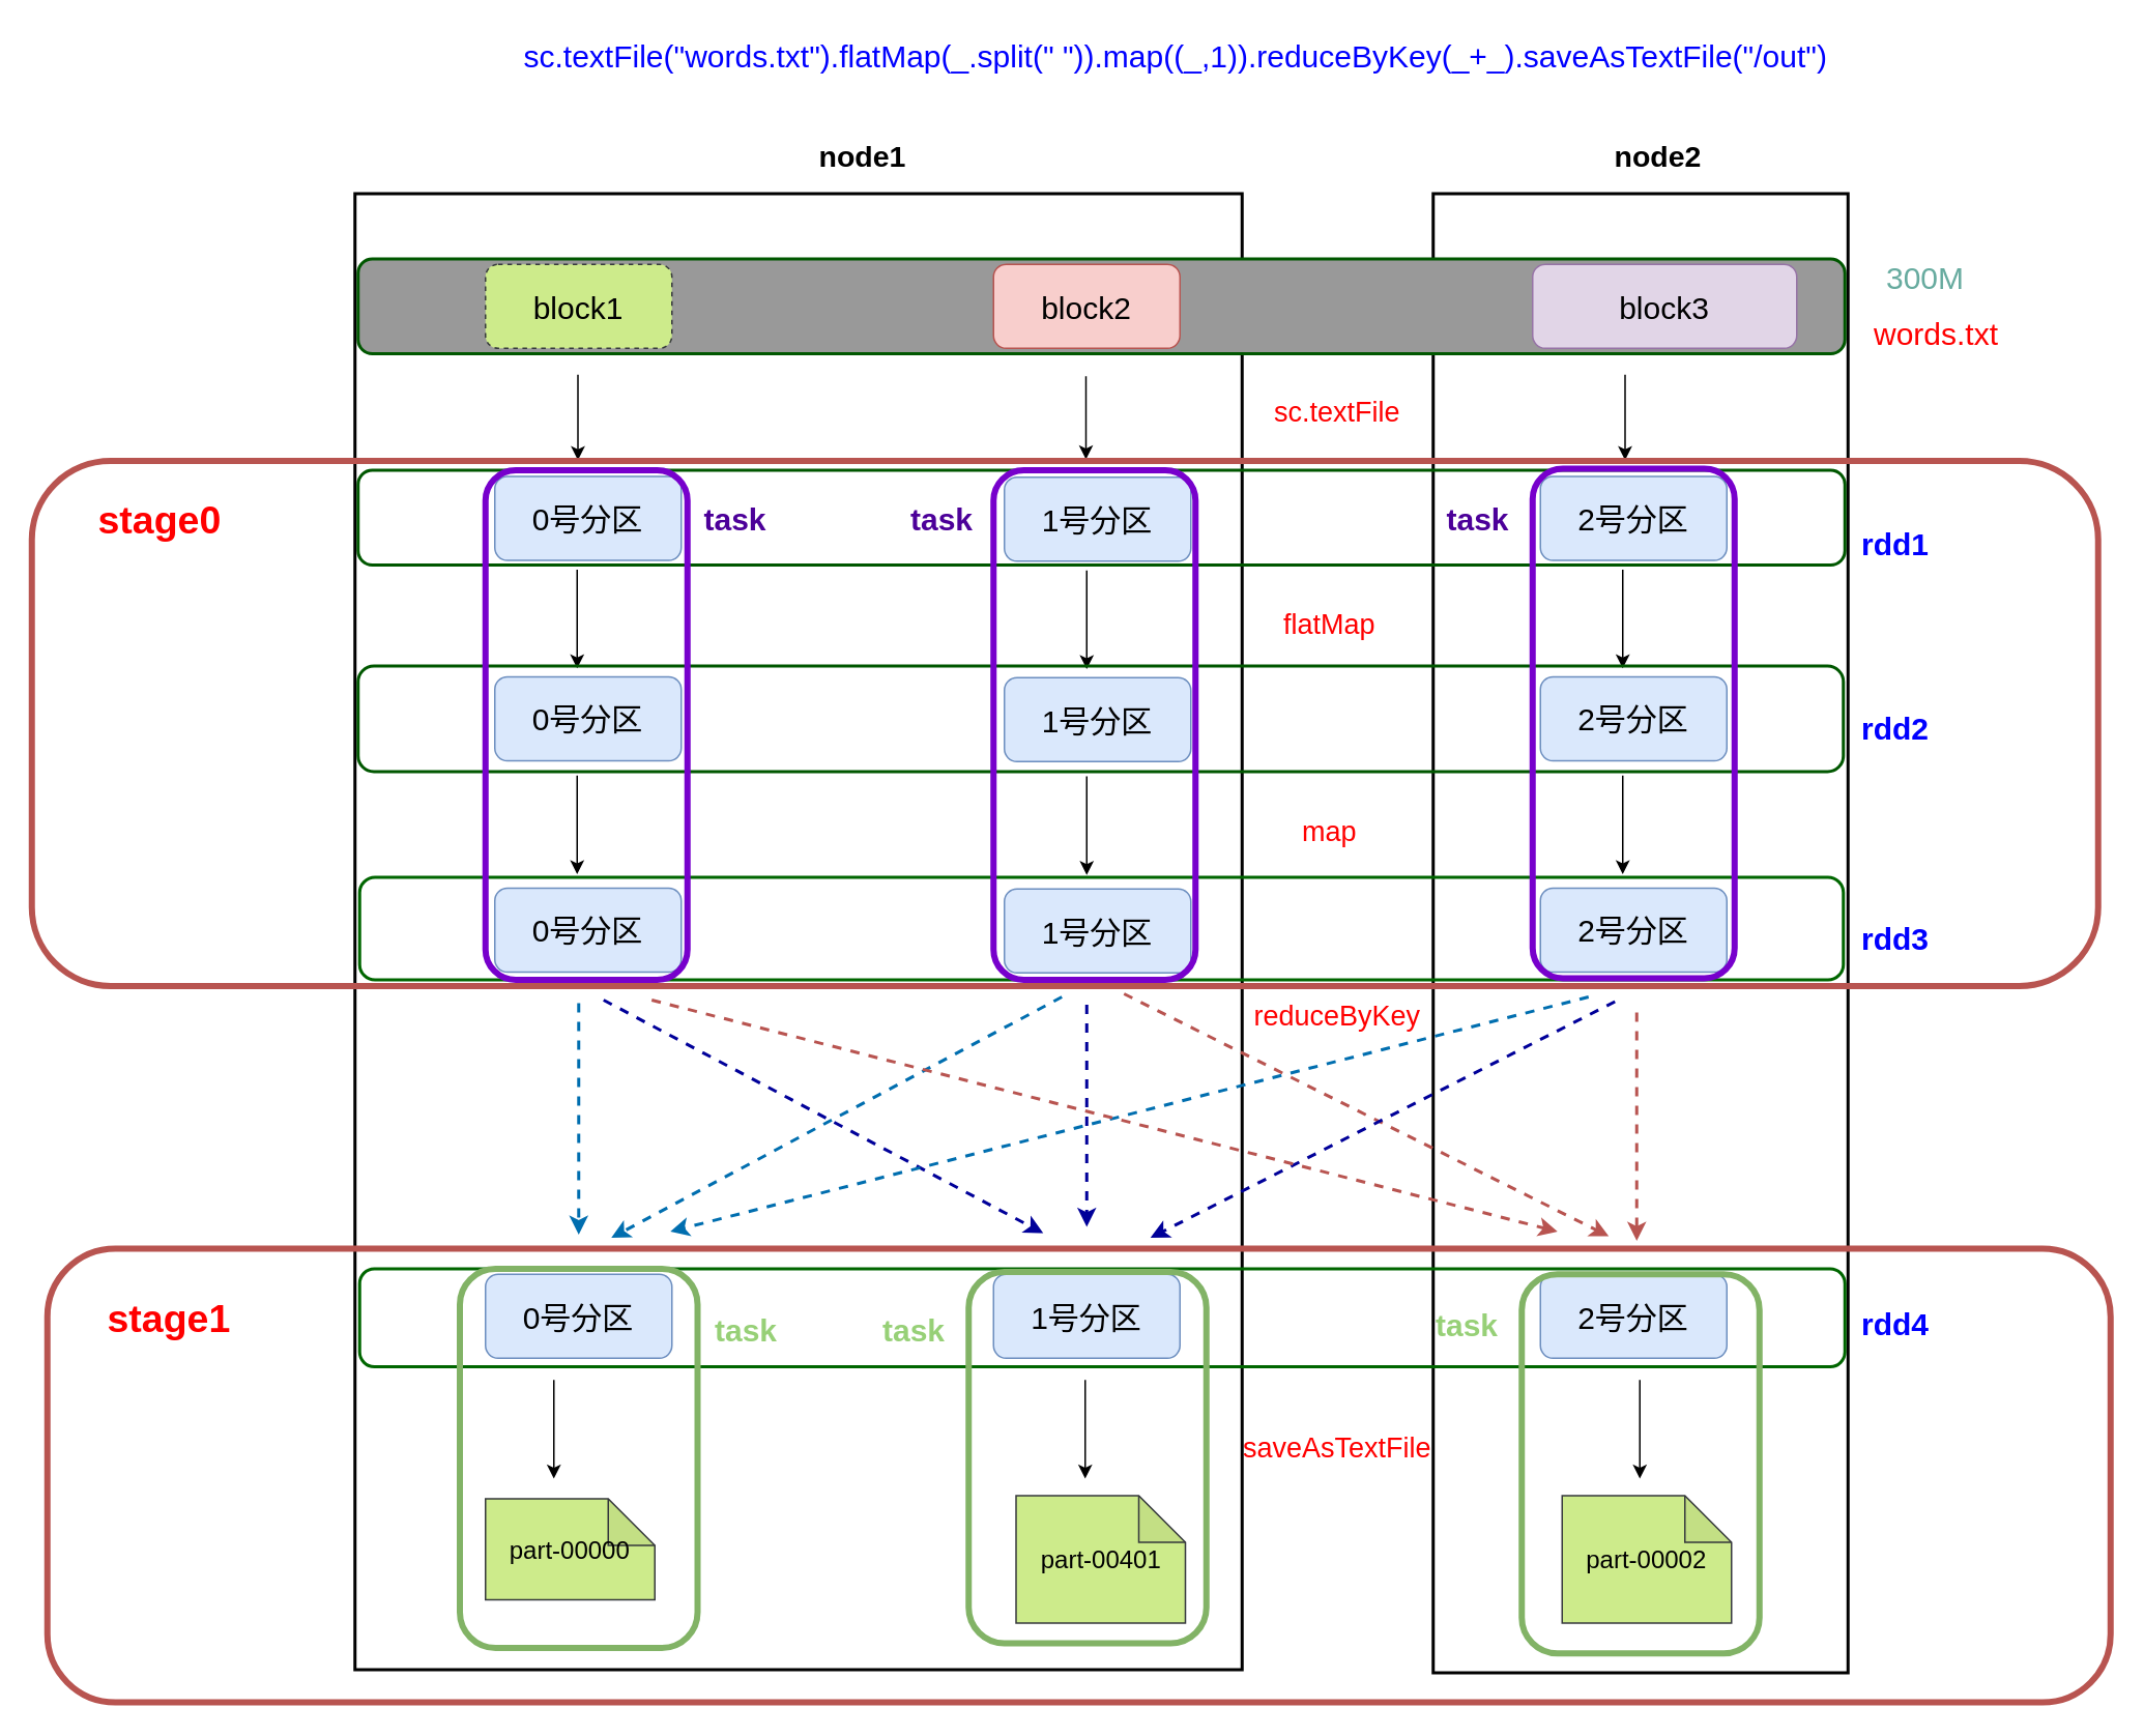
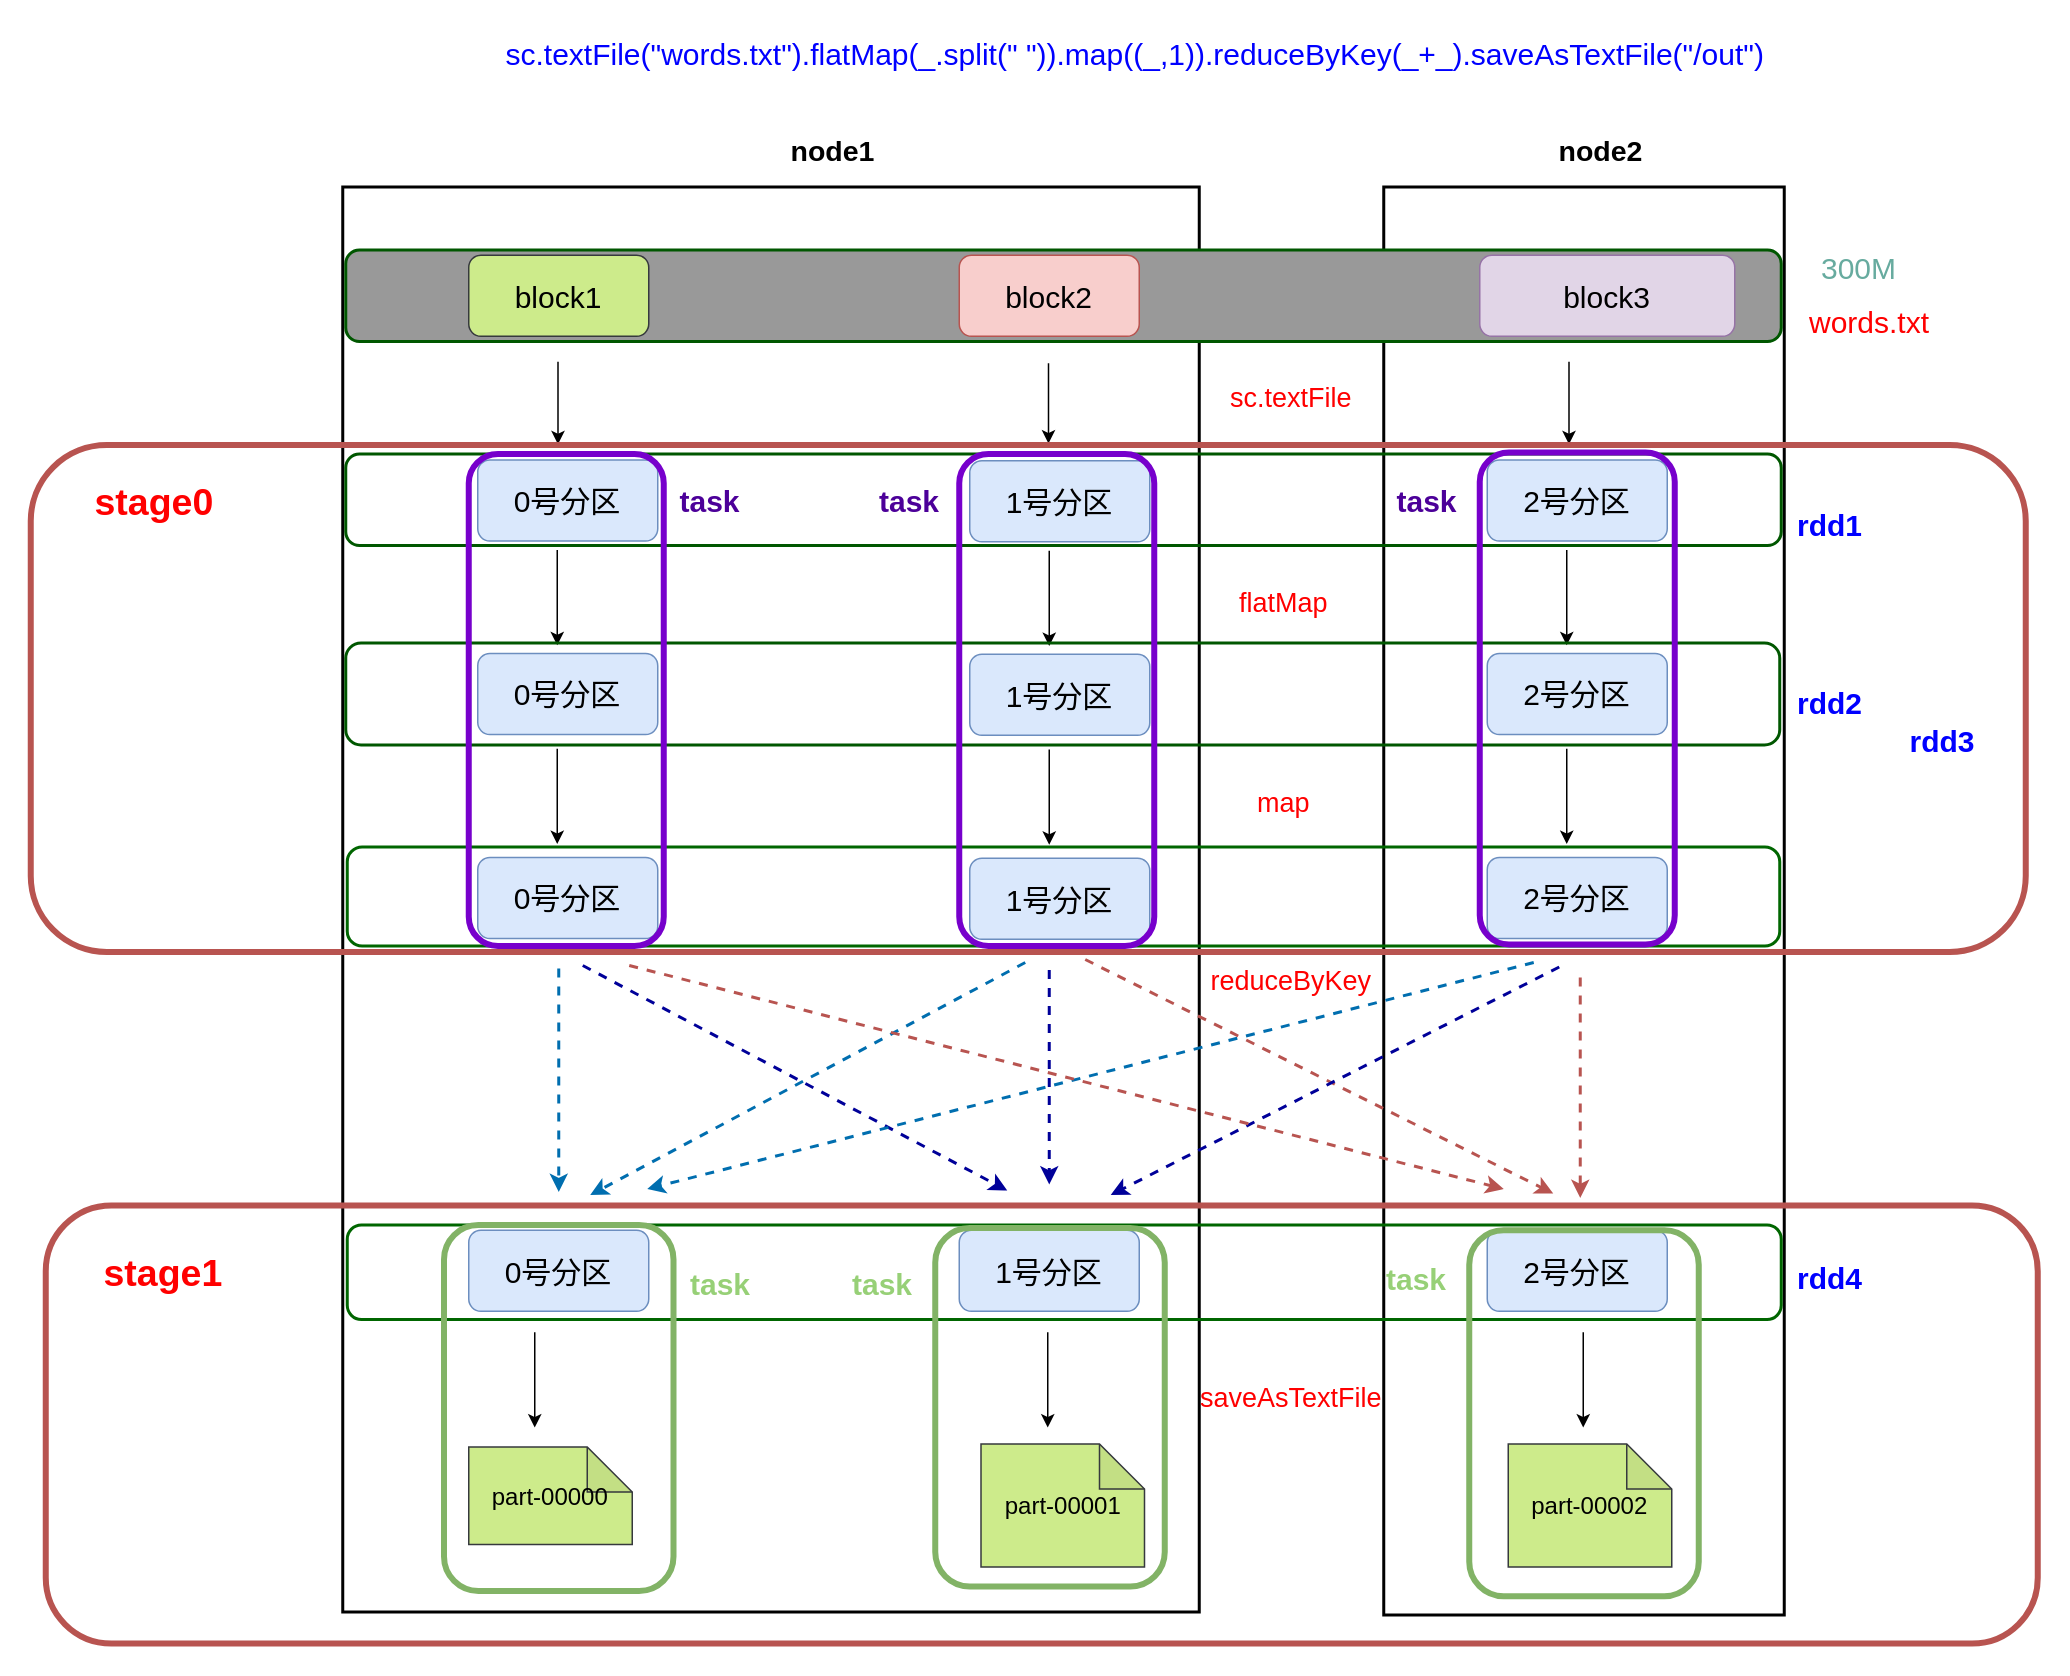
- <mxCell id="6" value="&lt;font style=&quot;font-size: 20px&quot;&gt;block1&lt;/font&gt;" style="rounded=1;whiteSpace=wrap;html=1;fillColor=#cdeb8b;strokeColor=#36393d;dashed=1;" parent="1" vertex="1"><mxGeometry x="312" y="169.5" width="120" height="54" as="geometry" /></mxCell>
+ <mxCell id="6" value="&lt;font style=&quot;font-size: 20px&quot;&gt;block1&lt;/font&gt;" style="rounded=1;whiteSpace=wrap;html=1;fillColor=#cdeb8b;strokeColor=#36393d;" parent="1" vertex="1"><mxGeometry x="312" y="169.5" width="120" height="54" as="geometry" /></mxCell>
- <mxCell id="40" value="&lt;b style=&quot;color: rgb(0 , 0 , 255) ; font-size: 20px&quot;&gt;rdd3&lt;/b&gt;&lt;span style=&quot;font-size: 20px&quot;&gt;&lt;br&gt;&lt;/span&gt;" style="text;html=1;resizable=0;points=[];autosize=1;align=left;verticalAlign=top;spacingTop=-4;" parent="1" vertex="1"><mxGeometry x="1196" y="588.5" width="53" height="17" as="geometry" /></mxCell>
+ <mxCell id="40" value="&lt;b style=&quot;color: rgb(0 , 0 , 255) ; font-size: 20px&quot;&gt;rdd3&lt;/b&gt;&lt;span style=&quot;font-size: 20px&quot;&gt;&lt;br&gt;&lt;/span&gt;" style="text;html=1;resizable=0;points=[];autosize=1;align=left;verticalAlign=top;spacingTop=-4;" parent="1" vertex="1"><mxGeometry x="1271" y="478.5" width="53" height="17" as="geometry" /></mxCell>
- <mxCell id="60" value="&lt;font style=&quot;font-size: 16px&quot;&gt;part-00401&lt;/font&gt;" style="shape=note;whiteSpace=wrap;html=1;backgroundOutline=1;darkOpacity=0.05;rounded=1;shadow=0;glass=0;strokeWidth=1;fillColor=#cdeb8b;strokeColor=#36393d;" parent="1" vertex="1"><mxGeometry x="653.5" y="962" width="109" height="82" as="geometry" /></mxCell>
+ <mxCell id="60" value="&lt;font style=&quot;font-size: 16px&quot;&gt;part-00001&lt;/font&gt;" style="shape=note;whiteSpace=wrap;html=1;backgroundOutline=1;darkOpacity=0.05;rounded=1;shadow=0;glass=0;strokeWidth=1;fillColor=#cdeb8b;strokeColor=#36393d;" parent="1" vertex="1"><mxGeometry x="653.5" y="962" width="109" height="82" as="geometry" /></mxCell>
